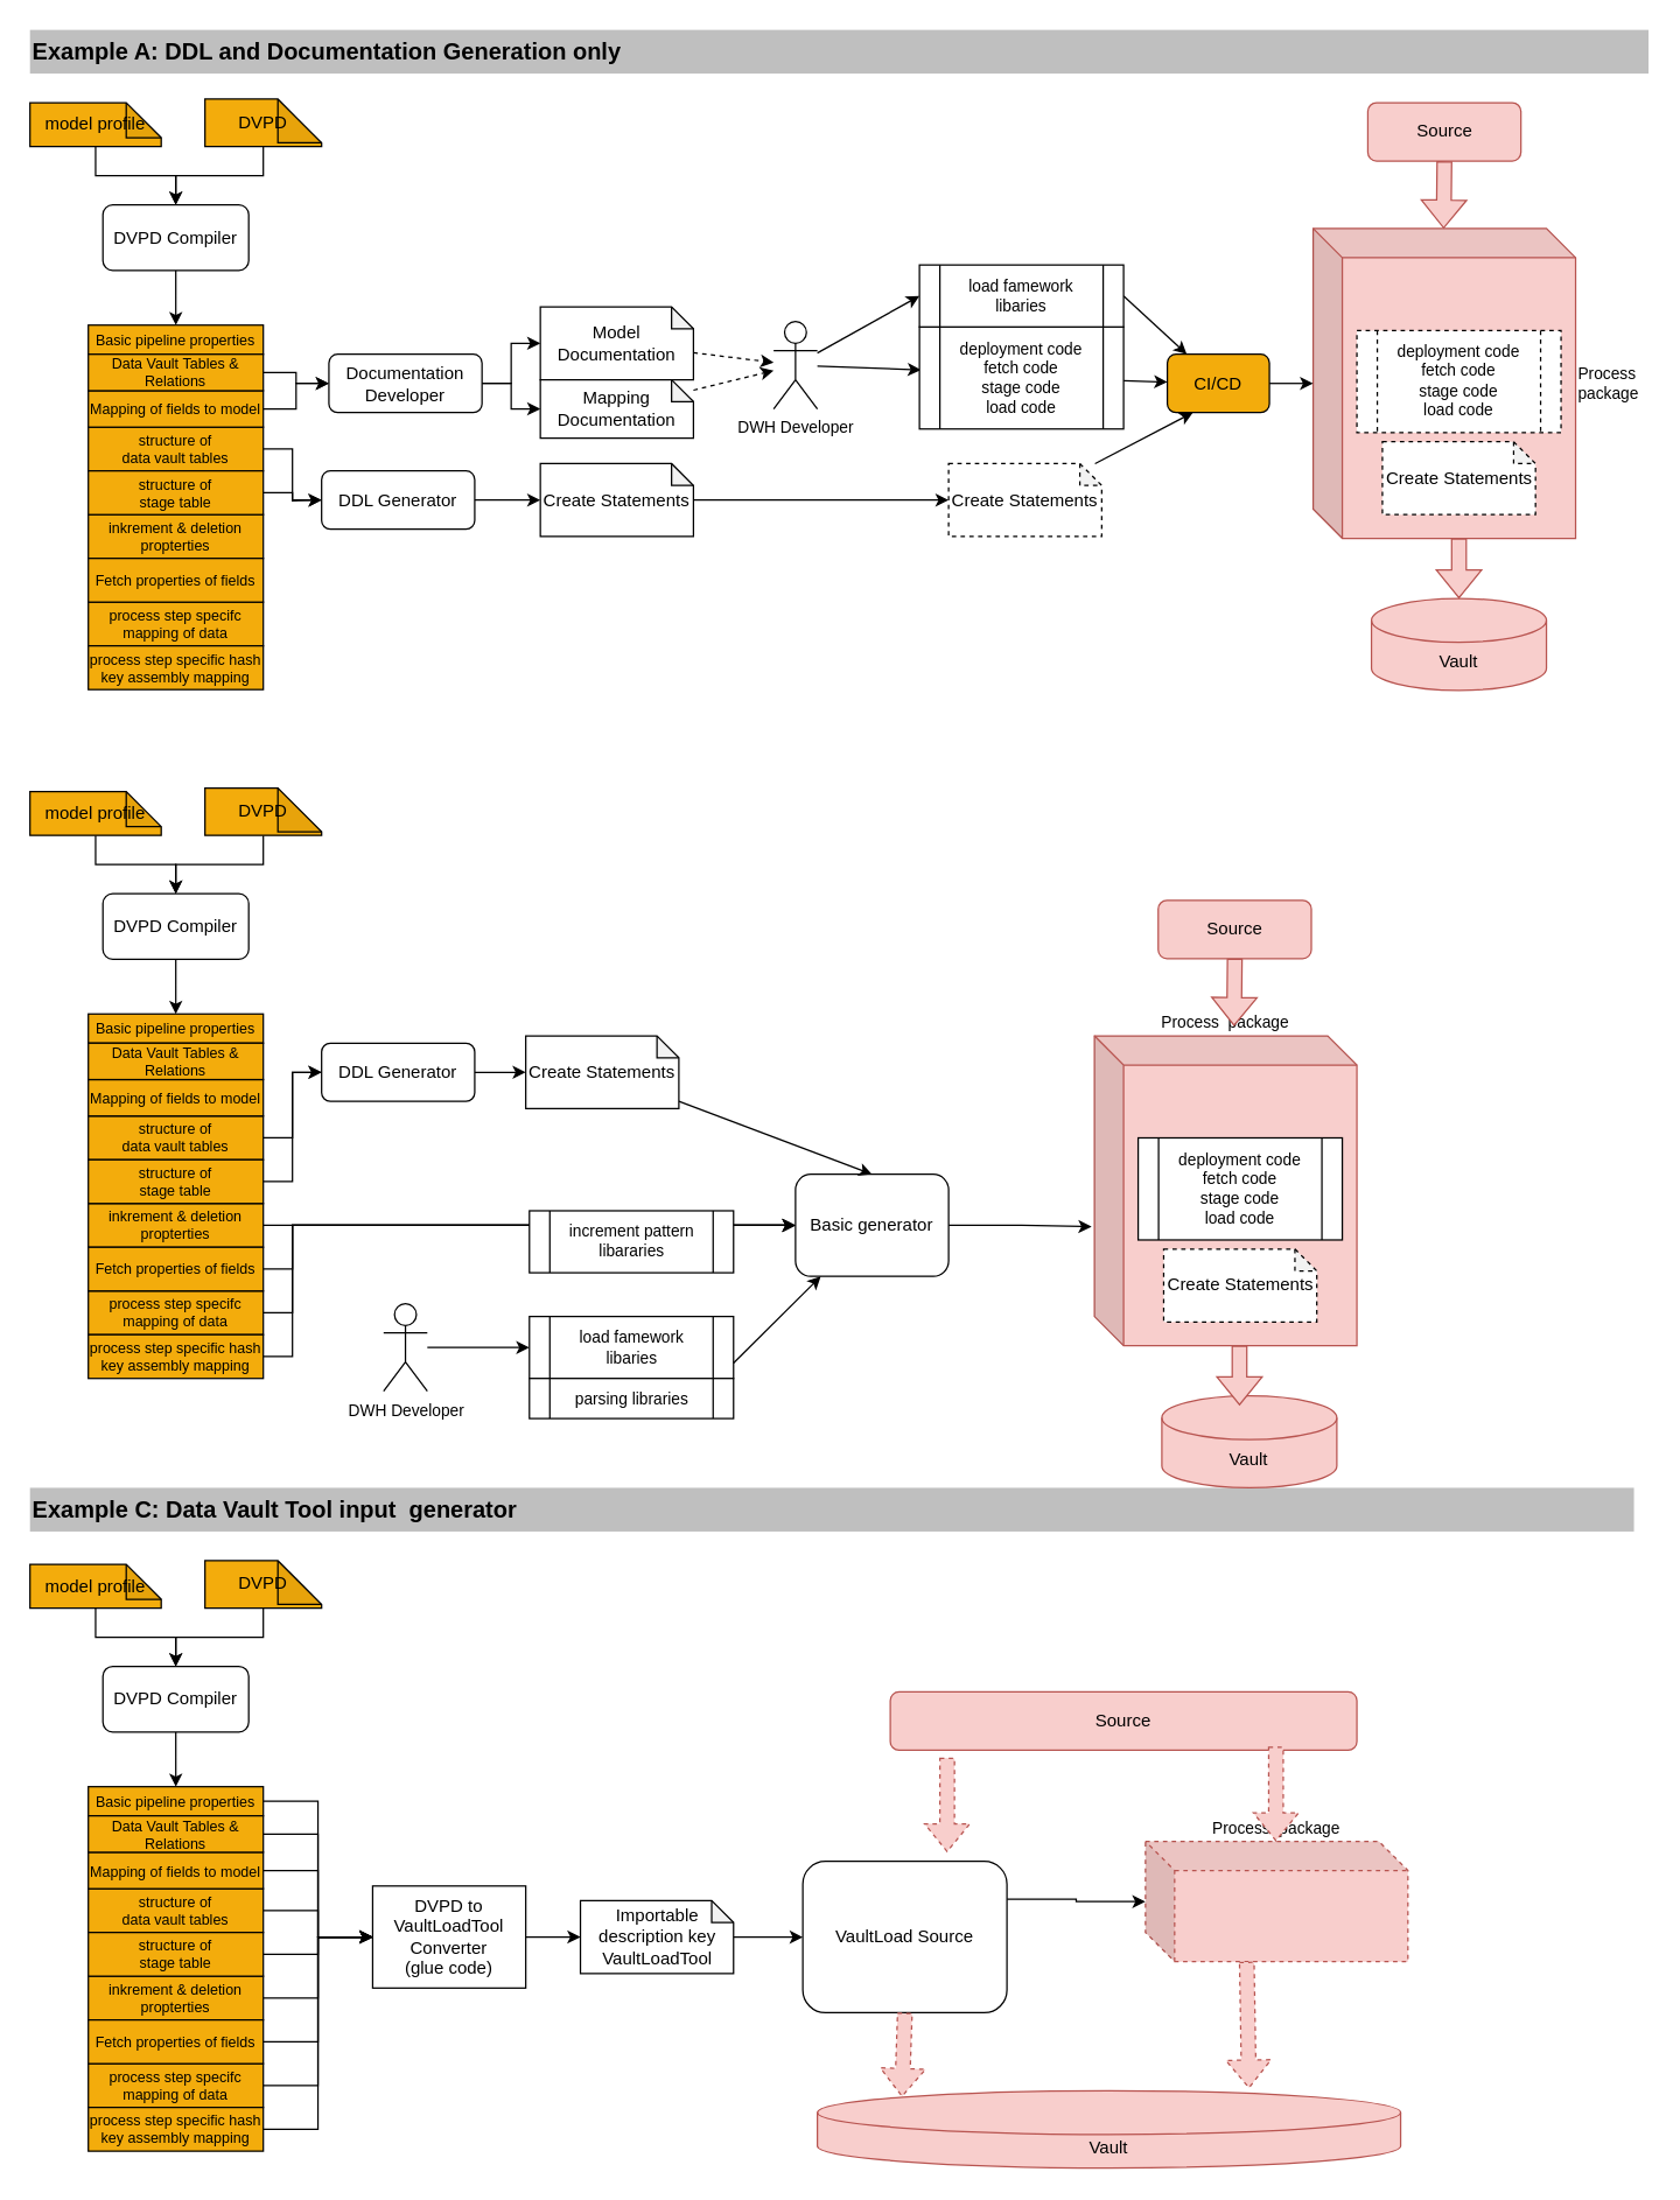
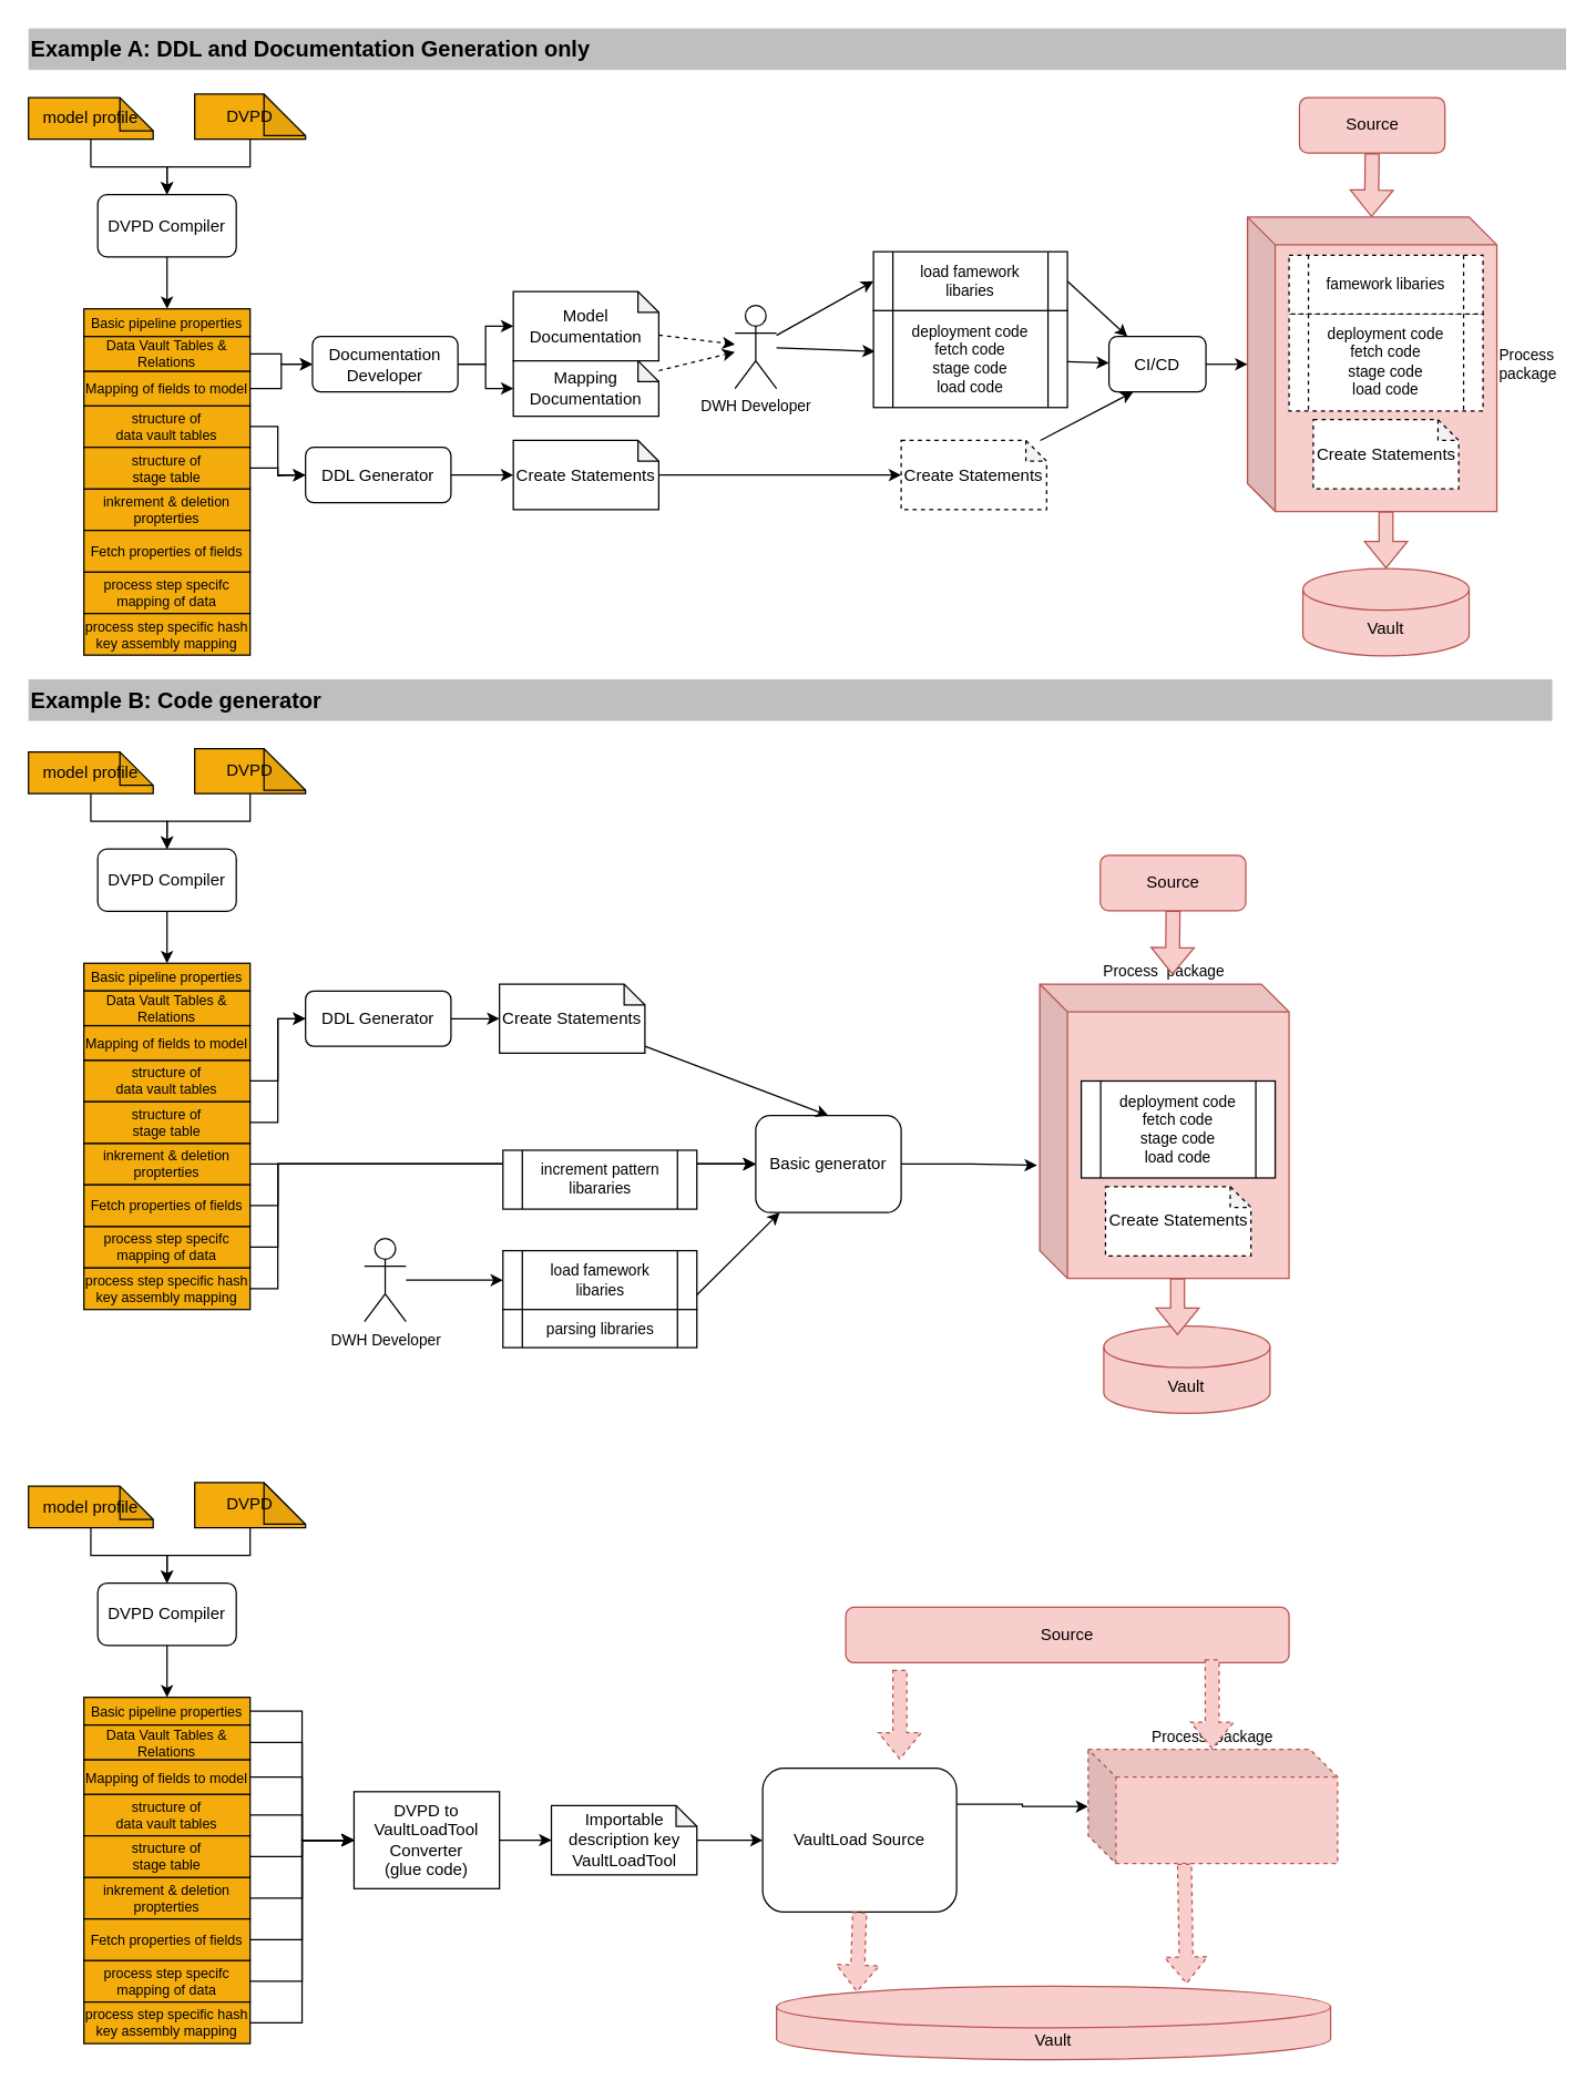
+ <mxCell id="47" value="famework libaries" style="shape=process;whiteSpace=wrap;html=1;backgroundOutline=1;fontFamily=Helvetica;fontSize=11;fontColor=default;dashed=1;" vertex="1" parent="1"><mxGeometry x="930" y="183.75" width="140" height="42.5" as="geometry" /></mxCell>
- <mxCell id="45" value="CI/CD" style="rounded=1;whiteSpace=wrap;html=1;fillColor=#f3ac0c;" vertex="1" parent="1"><mxGeometry x="800" y="242.5" width="70" height="40" as="geometry" /></mxCell>
+ <mxCell id="45" value="CI/CD" style="rounded=1;whiteSpace=wrap;html=1;" vertex="1" parent="1"><mxGeometry x="800" y="242.5" width="70" height="40" as="geometry" /></mxCell>
+ <mxCell id="11" value="Example B: Code generator" style="rounded=0;whiteSpace=wrap;html=1;strokeColor=none;fillColor=#BFBFBF;fontStyle=1;align=left;fontSize=16;" parent="1" vertex="1"><mxGeometry x="20" y="490" width="1100" height="30" as="geometry" /></mxCell>
- <mxCell id="86" value="Example C: Data Vault Tool input&amp;nbsp; generator" style="rounded=0;whiteSpace=wrap;html=1;strokeColor=none;fillColor=#BFBFBF;fontStyle=1;align=left;fontSize=16;" vertex="1" parent="1"><mxGeometry x="20" y="1020" width="1100" height="30" as="geometry" /></mxCell>
